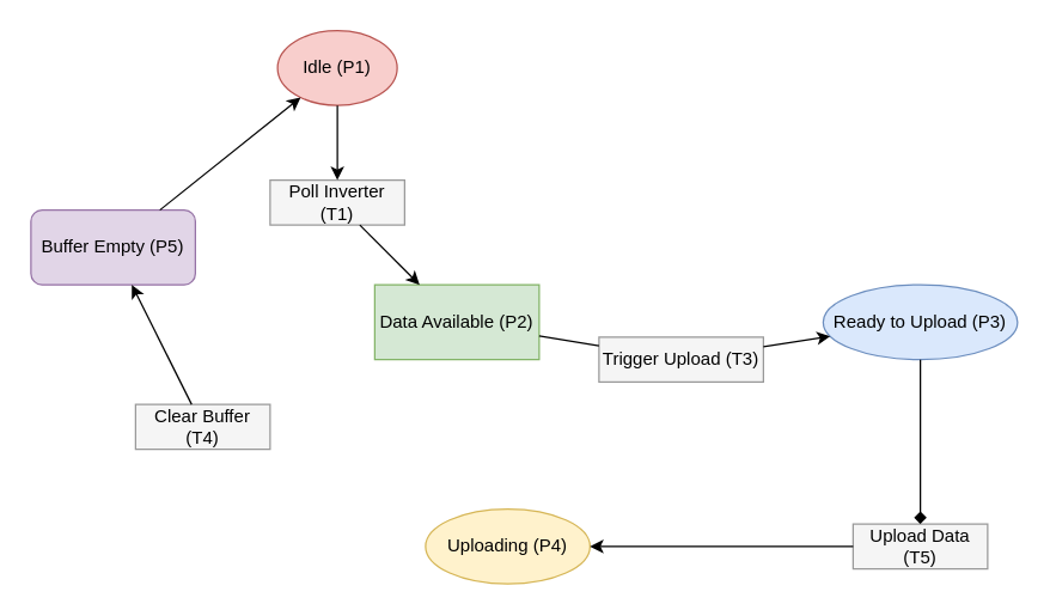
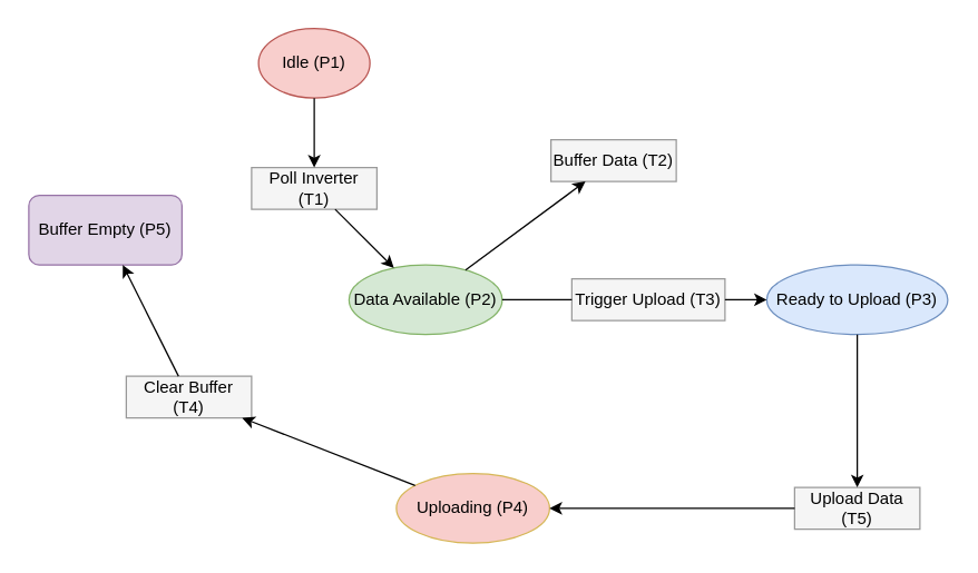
- <mxCell id="21" parent="1" source="6" target="2" edge="1"><mxGeometry relative="1" as="geometry" /></mxCell>
+ <mxCell id="21" parent="1" source="6" target="3" edge="1" style=";"><mxGeometry relative="1" as="geometry" /></mxCell>
+ <mxCell id="8" value="Buffer Data (T2)" style="rectangle;whiteSpace=wrap;html=1;fillColor=#f5f5f5;strokeColor=#999999;" parent="1" vertex="1"><mxGeometry x="395" y="100" width="90" height="30" as="geometry" /></mxCell>
+ <mxCell id="14" parent="1" source="3" target="8" edge="1"><mxGeometry relative="1" as="geometry" /></mxCell>
- <mxCell id="3" value="Data Available (P2)" style="whiteSpace=wrap;html=1;fillColor=#d5e8d4;strokeColor=#82b366;rounded=0;" parent="1" vertex="1"><mxGeometry x="250" y="190" width="110" height="50" as="geometry" /></mxCell>
+ <mxCell id="3" value="Data Available (P2)" style="ellipse;whiteSpace=wrap;html=1;fillColor=#d5e8d4;strokeColor=#82b366;" parent="1" vertex="1"><mxGeometry x="250" y="190" width="110" height="50" as="geometry" /></mxCell>
- <mxCell id="9" value="Trigger Upload (T3)" style="rectangle;whiteSpace=wrap;html=1;fillColor=#f5f5f5;strokeColor=#999999;" parent="1" vertex="1"><mxGeometry x="400" y="225" width="110" height="30" as="geometry" /></mxCell>
+ <mxCell id="9" value="Trigger Upload (T3)" style="rectangle;whiteSpace=wrap;html=1;fillColor=#f5f5f5;strokeColor=#999999;" parent="1" vertex="1"><mxGeometry x="410" y="200" width="110" height="30" as="geometry" /></mxCell>
+ <mxCell id="19" parent="1" source="5" target="11" edge="1"><mxGeometry relative="1" as="geometry" /></mxCell>
- <mxCell id="17" parent="1" source="4" target="10" edge="1" style="endArrow=diamond;"><mxGeometry relative="1" as="geometry" /></mxCell>
+ <mxCell id="17" parent="1" source="4" target="10" edge="1"><mxGeometry relative="1" as="geometry" /></mxCell>
- <mxCell id="5" value="Uploading (P4)" style="ellipse;whiteSpace=wrap;html=1;fillColor=#fff2cc;strokeColor=#d6b656;" parent="1" vertex="1"><mxGeometry x="284" y="340" width="110" height="50" as="geometry" /></mxCell>
+ <mxCell id="5" value="Uploading (P4)" style="ellipse;whiteSpace=wrap;html=1;fillColor=#f8cecc;strokeColor=#d6b656;" parent="1" vertex="1"><mxGeometry x="284" y="340" width="110" height="50" as="geometry" /></mxCell>
